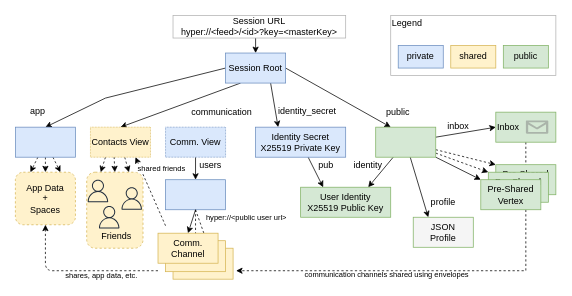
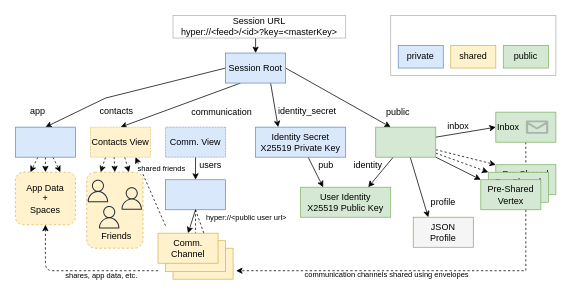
- <mxCell id="66" value="Legend" style="text;html=1;strokeColor=none;fillColor=none;align=left;verticalAlign=middle;whiteSpace=wrap;rounded=0;" vertex="1" parent="1"><mxGeometry x="520" y="20" width="50" height="20" as="geometry" /></mxCell>
+ <mxCell id="45" value="contacts" style="text;html=1;strokeColor=none;fillColor=none;align=center;verticalAlign=middle;whiteSpace=wrap;rounded=0;" parent="1" vertex="1"><mxGeometry x="130" y="137.5" width="50" height="20" as="geometry" /></mxCell>
